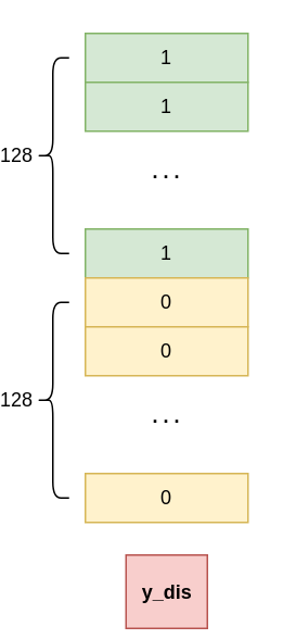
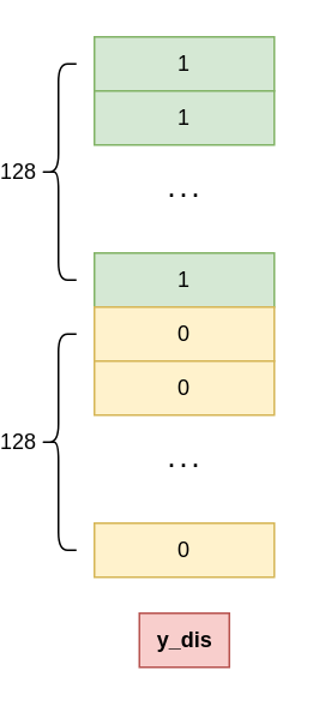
- <mxCell id="6" value="y_dis" style="text;html=1;align=center;verticalAlign=middle;resizable=0;points=[];autosize=1;strokeColor=#b85450;fillColor=#f8cecc;fontStyle=1" vertex="1" parent="1"><mxGeometry x="75" y="340" width="50" height="45" as="geometry" /></mxCell>
+ <mxCell id="6" value="y_dis" style="text;html=1;align=center;verticalAlign=middle;resizable=0;points=[];autosize=1;strokeColor=#b85450;fillColor=#f8cecc;fontStyle=1" vertex="1" parent="1"><mxGeometry x="75" y="340" width="50" height="30" as="geometry" /></mxCell>
